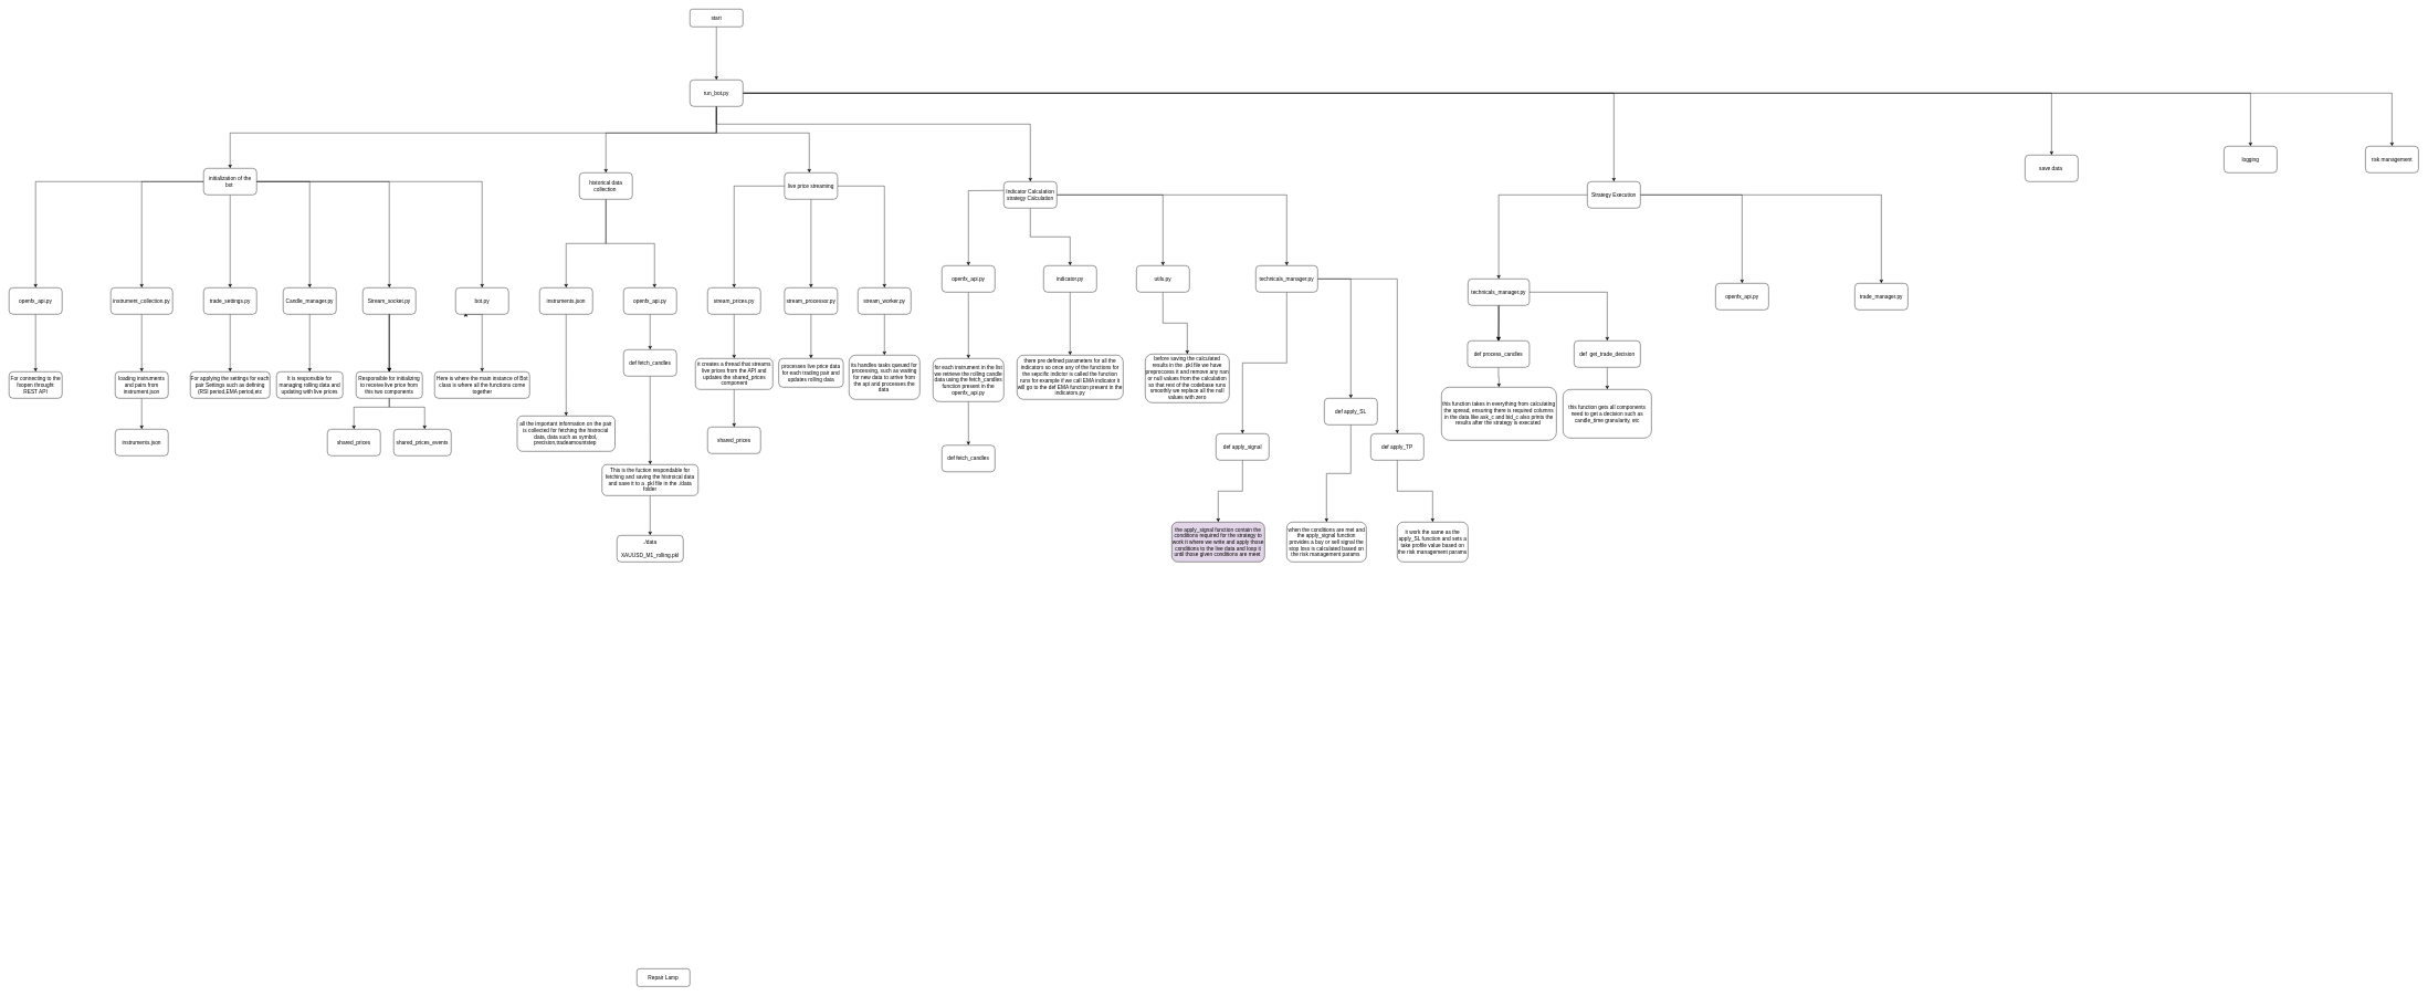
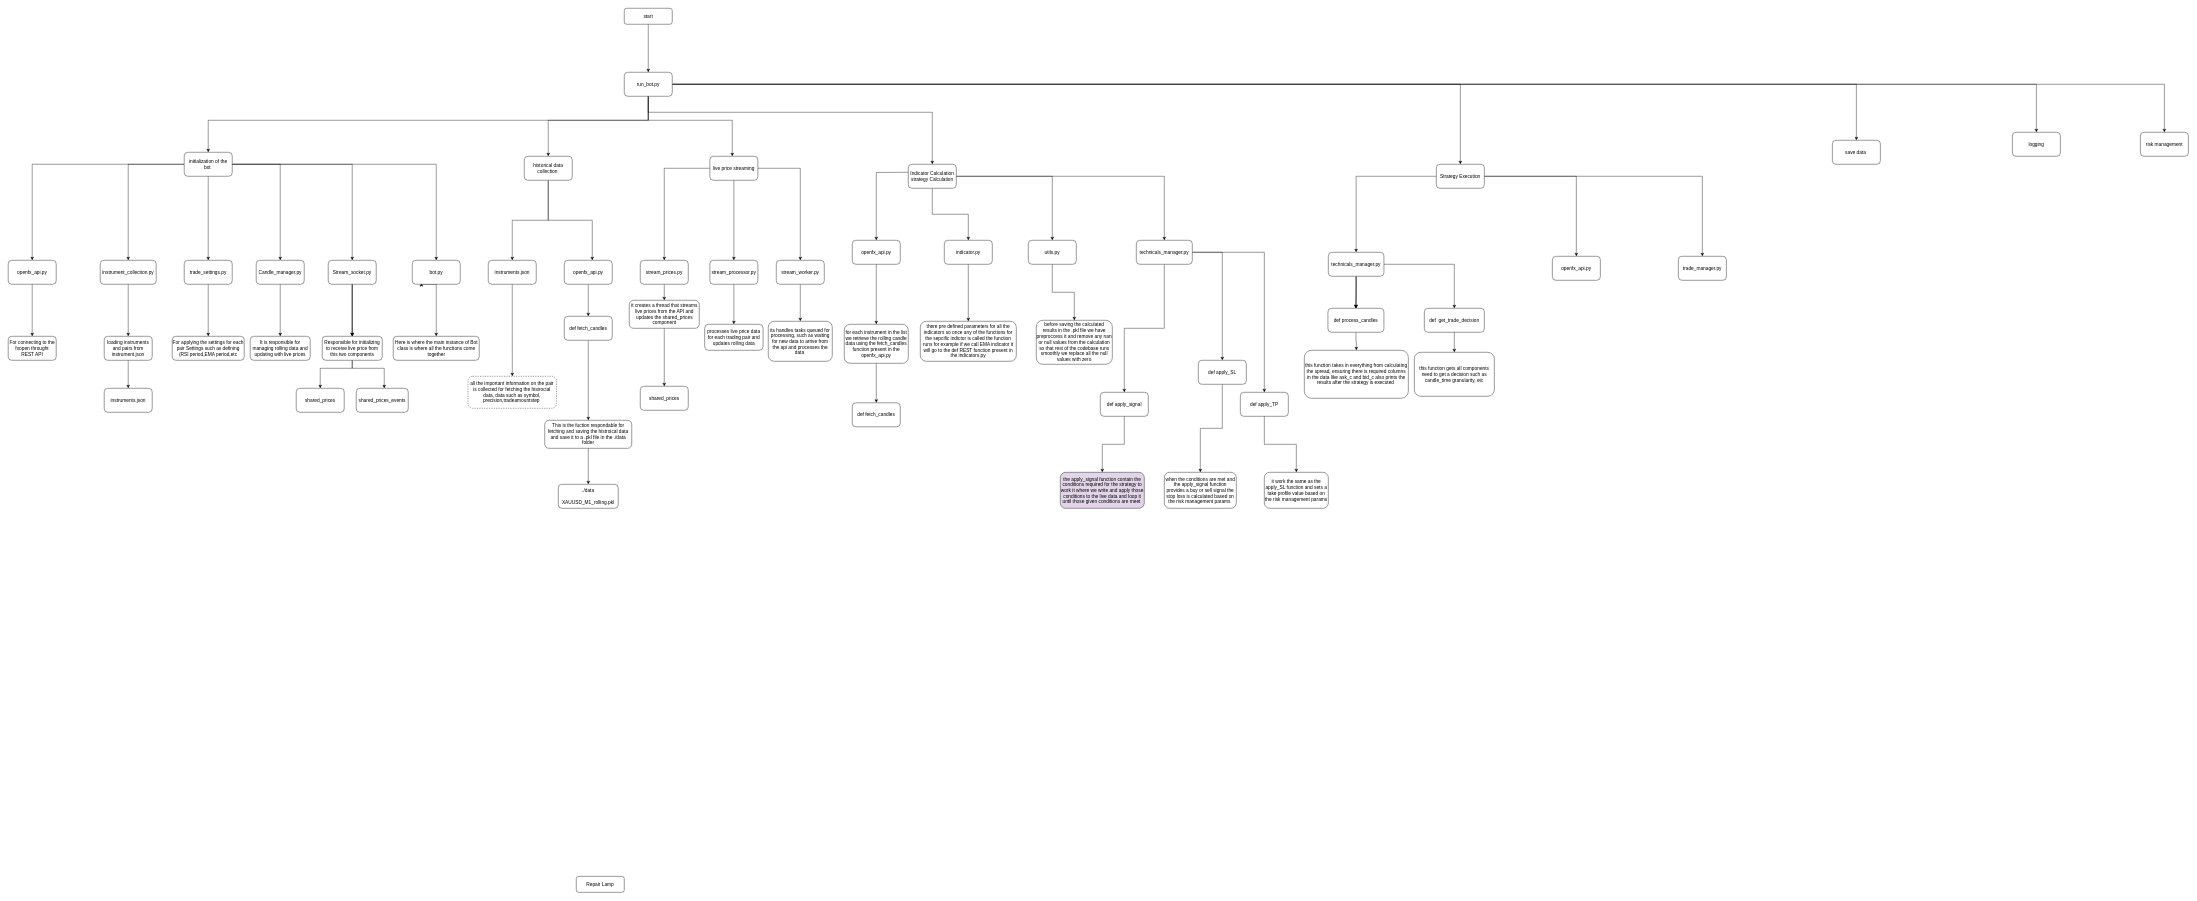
- <mxCell id="82" value="it creates a thread that streams live prices from the API and updates the shared_prices component" style="whiteSpace=wrap;html=1;rounded=1;glass=0;strokeWidth=1;shadow=0;" vertex="1" parent="1"><mxGeometry x="1572.5" y="810" width="175" height="70" as="geometry" /></mxCell>
+ <mxCell id="82" value="it creates a thread that streams live prices from the API and updates the shared_prices component" style="whiteSpace=wrap;html=1;rounded=1;glass=0;strokeWidth=1;shadow=0;" vertex="1" parent="1"><mxGeometry x="1572.5" y="750" width="175" height="70" as="geometry" /></mxCell>
- <mxCell id="95" value="there pre defined parameters for all the indicators so once any of the functions for the sepcific indictor is called the function runs for example if we call EMA indicator it will go to the def EMA function present in the indicators.py" style="whiteSpace=wrap;html=1;rounded=1;glass=0;strokeWidth=1;shadow=0;" vertex="1" parent="1"><mxGeometry x="2300" y="802.5" width="240" height="100" as="geometry" /></mxCell>
+ <mxCell id="95" value="there pre defined parameters for all the indicators so once any of the functions for the sepcific indictor is called the function runs for example if we call EMA indicator it will go to the def REST function present in the indicators.py" style="whiteSpace=wrap;html=1;rounded=1;glass=0;strokeWidth=1;shadow=0;" vertex="1" parent="1"><mxGeometry x="2300" y="802.5" width="240" height="100" as="geometry" /></mxCell>
- <mxCell id="69" value="all the important information on the pair is collected for fetching the histrocial data, data such as symbol, precision,tradeamountstep&amp;nbsp;" style="whiteSpace=wrap;html=1;rounded=1;glass=0;strokeWidth=1;shadow=0;" vertex="1" parent="1"><mxGeometry x="1169.38" y="940" width="221.25" height="80" as="geometry" /></mxCell>
+ <mxCell id="69" value="all the important information on the pair is collected for fetching the histrocial data, data such as symbol, precision,tradeamountstep&amp;nbsp;" style="whiteSpace=wrap;html=1;rounded=1;glass=0;strokeWidth=1;shadow=0;dashed=1;" vertex="1" parent="1"><mxGeometry x="1169.38" y="940" width="221.25" height="80" as="geometry" /></mxCell>
